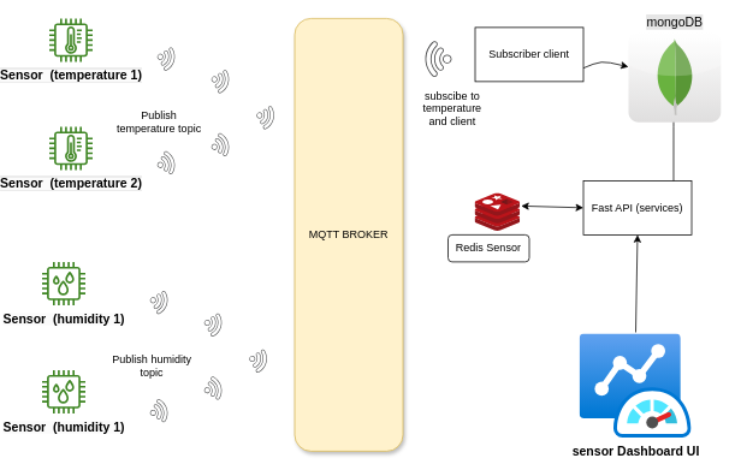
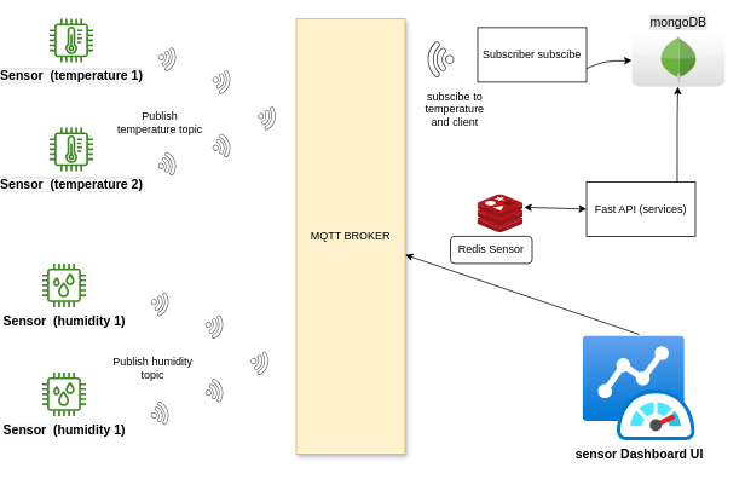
- <mxCell id="7" value="Subscriber client" style="rounded=0;whiteSpace=wrap;html=1;fillColor=none;" vertex="1" parent="1"><mxGeometry x="500" y="30" width="120" height="60" as="geometry" /></mxCell>
+ <mxCell id="7" value="Subscriber subscibe" style="rounded=0;whiteSpace=wrap;html=1;fillColor=none;" vertex="1" parent="1"><mxGeometry x="500" y="30" width="120" height="60" as="geometry" /></mxCell>
- <mxCell id="30" value="mongoDB" style="dashed=0;outlineConnect=0;html=1;align=center;labelPosition=center;verticalLabelPosition=top;verticalAlign=bottom;shape=mxgraph.webicons.mongodb;gradientColor=#DFDEDE;labelBackgroundColor=#E6E6E6;strokeColor=#006600;fontSize=14;horizontal=1;" vertex="1" parent="1"><mxGeometry x="670" y="35" width="102.4" height="100" as="geometry" /></mxCell>
+ <mxCell id="30" value="mongoDB" style="dashed=0;outlineConnect=0;html=1;align=center;labelPosition=center;verticalLabelPosition=top;verticalAlign=bottom;shape=mxgraph.webicons.mongodb;gradientColor=#DFDEDE;labelBackgroundColor=#E6E6E6;strokeColor=#006600;fontSize=14;horizontal=1;" vertex="1" parent="1"><mxGeometry x="670" y="35" width="102.4" height="60" as="geometry" /></mxCell>
- <mxCell id="2" value="MQTT BROKER" style="rounded=1;whiteSpace=wrap;html=1;shadow=1;fillColor=#fff2cc;strokeColor=#d6b656;" vertex="1" parent="1"><mxGeometry x="300" y="20" width="120" height="480" as="geometry" /></mxCell>
+ <mxCell id="2" value="MQTT BROKER" style="whiteSpace=wrap;html=1;shadow=1;fillColor=#fff2cc;strokeColor=#d6b656;rounded=0;" vertex="1" parent="1"><mxGeometry x="300" y="20" width="120" height="480" as="geometry" /></mxCell>
- <mxCell id="15" value="" style="endArrow=classic;html=1;fontSize=14;entryX=0.5;entryY=1;entryDx=0;entryDy=0;exitX=0.5;exitY=-0.016;exitDx=0;exitDy=0;exitPerimeter=0;" edge="1" parent="1" source="14" target="9"><mxGeometry width="50" height="50" relative="1" as="geometry"><mxPoint x="680" y="320" as="sourcePoint" /><mxPoint x="400" y="220" as="targetPoint" /></mxGeometry></mxCell>
+ <mxCell id="15" value="" style="endArrow=classic;html=1;fontSize=14;exitX=0.5;exitY=-0.016;exitDx=0;exitDy=0;exitPerimeter=0;" edge="1" parent="1" source="14" target="2"><mxGeometry width="50" height="50" relative="1" as="geometry"><mxPoint x="680" y="320" as="sourcePoint" /><mxPoint x="400" y="220" as="targetPoint" /></mxGeometry></mxCell>
